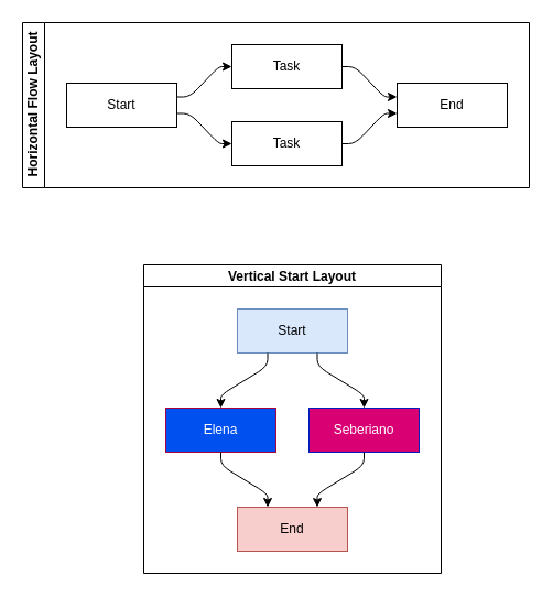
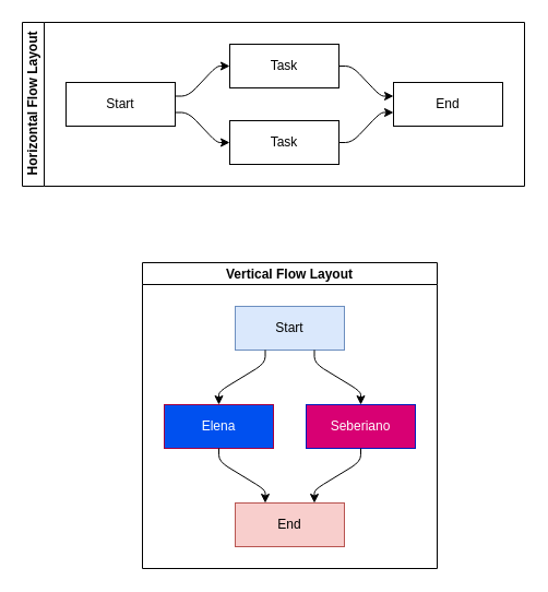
- <mxCell id="2" value="Vertical Start Layout" style="swimlane;startSize=20;horizontal=1;childLayout=flowLayout;flowOrientation=north;resizable=0;interRankCellSpacing=50;containerType=tree;fontSize=12;" parent="1" vertex="1"><mxGeometry x="130" y="240" width="270" height="280" as="geometry" /></mxCell>
+ <mxCell id="2" value="Vertical Flow Layout" style="swimlane;startSize=20;horizontal=1;childLayout=flowLayout;flowOrientation=north;resizable=0;interRankCellSpacing=50;containerType=tree;fontSize=12;" parent="1" vertex="1"><mxGeometry x="130" y="240" width="270" height="280" as="geometry" /></mxCell>
